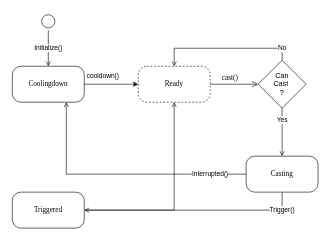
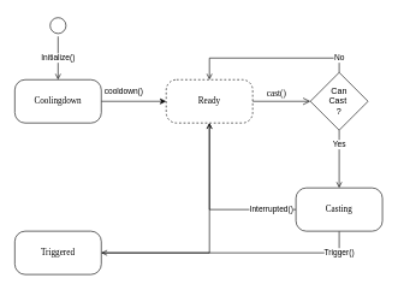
- <mxCell id="5" value="Interrupted()" style="edgeStyle=orthogonalEdgeStyle;rounded=0;orthogonalLoop=1;jettySize=auto;html=1;exitX=0;exitY=0.5;exitDx=0;exitDy=0;entryX=0.75;entryY=1;entryDx=0;entryDy=0;endArrow=open;endFill=0;" edge="1" parent="1" source="7" target="4"><mxGeometry x="-0.714" relative="1" as="geometry"><mxPoint as="offset" /></mxGeometry></mxCell>
+ <mxCell id="5" value="Interrupted()" style="edgeStyle=orthogonalEdgeStyle;rounded=0;orthogonalLoop=1;jettySize=auto;html=1;exitX=0;exitY=0.5;exitDx=0;exitDy=0;endArrow=open;endFill=0;" edge="1" parent="1" source="7" target="8"><mxGeometry x="-0.714" relative="1" as="geometry"><mxPoint as="offset" /></mxGeometry></mxCell>
